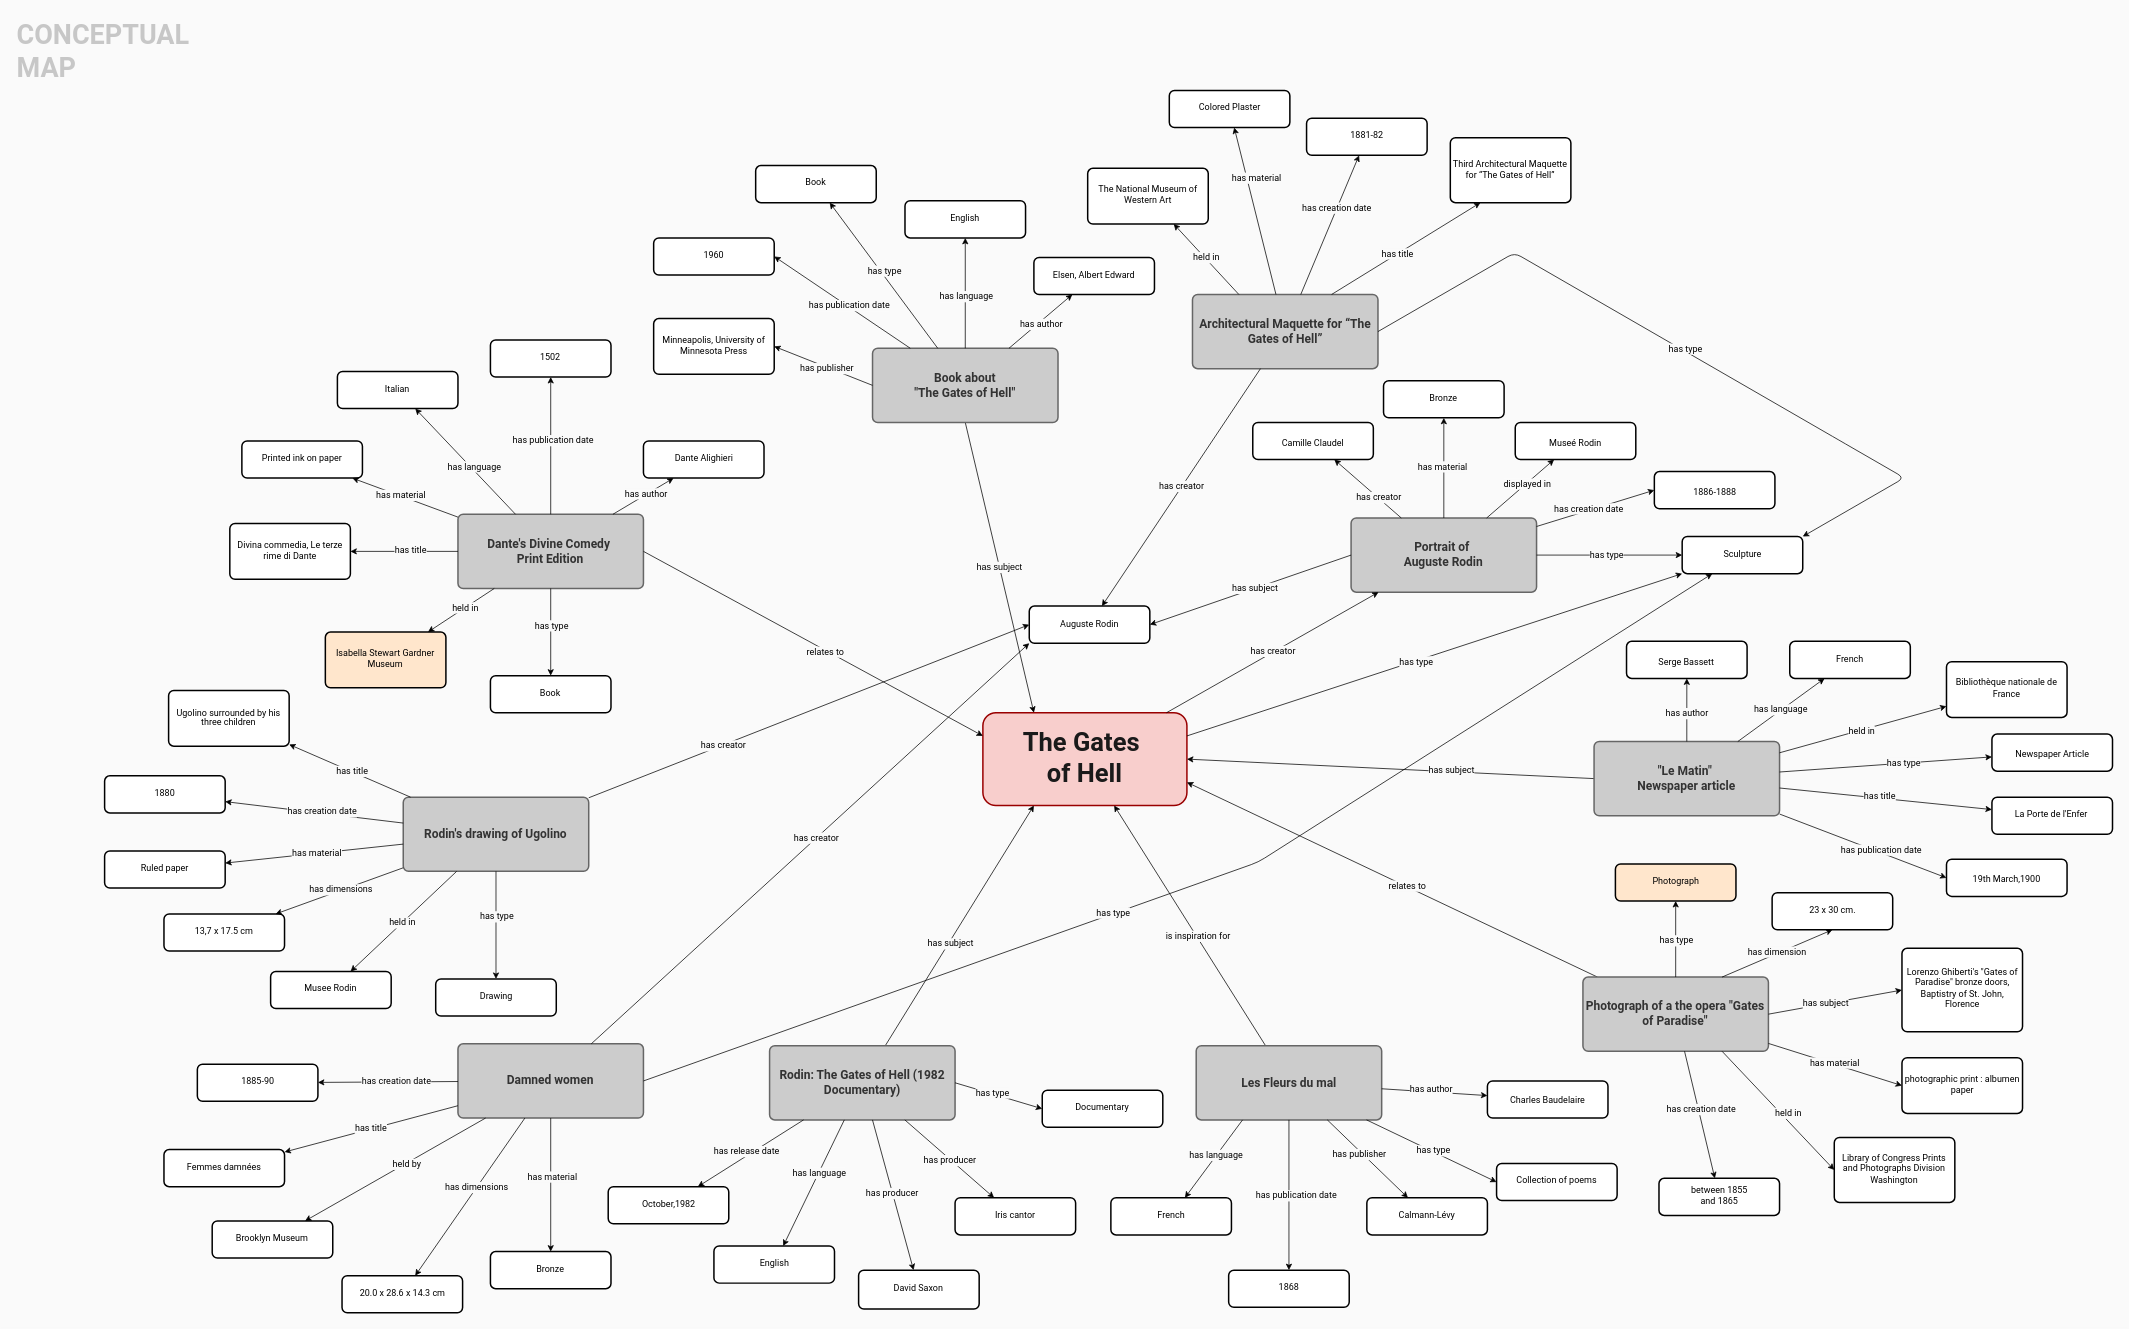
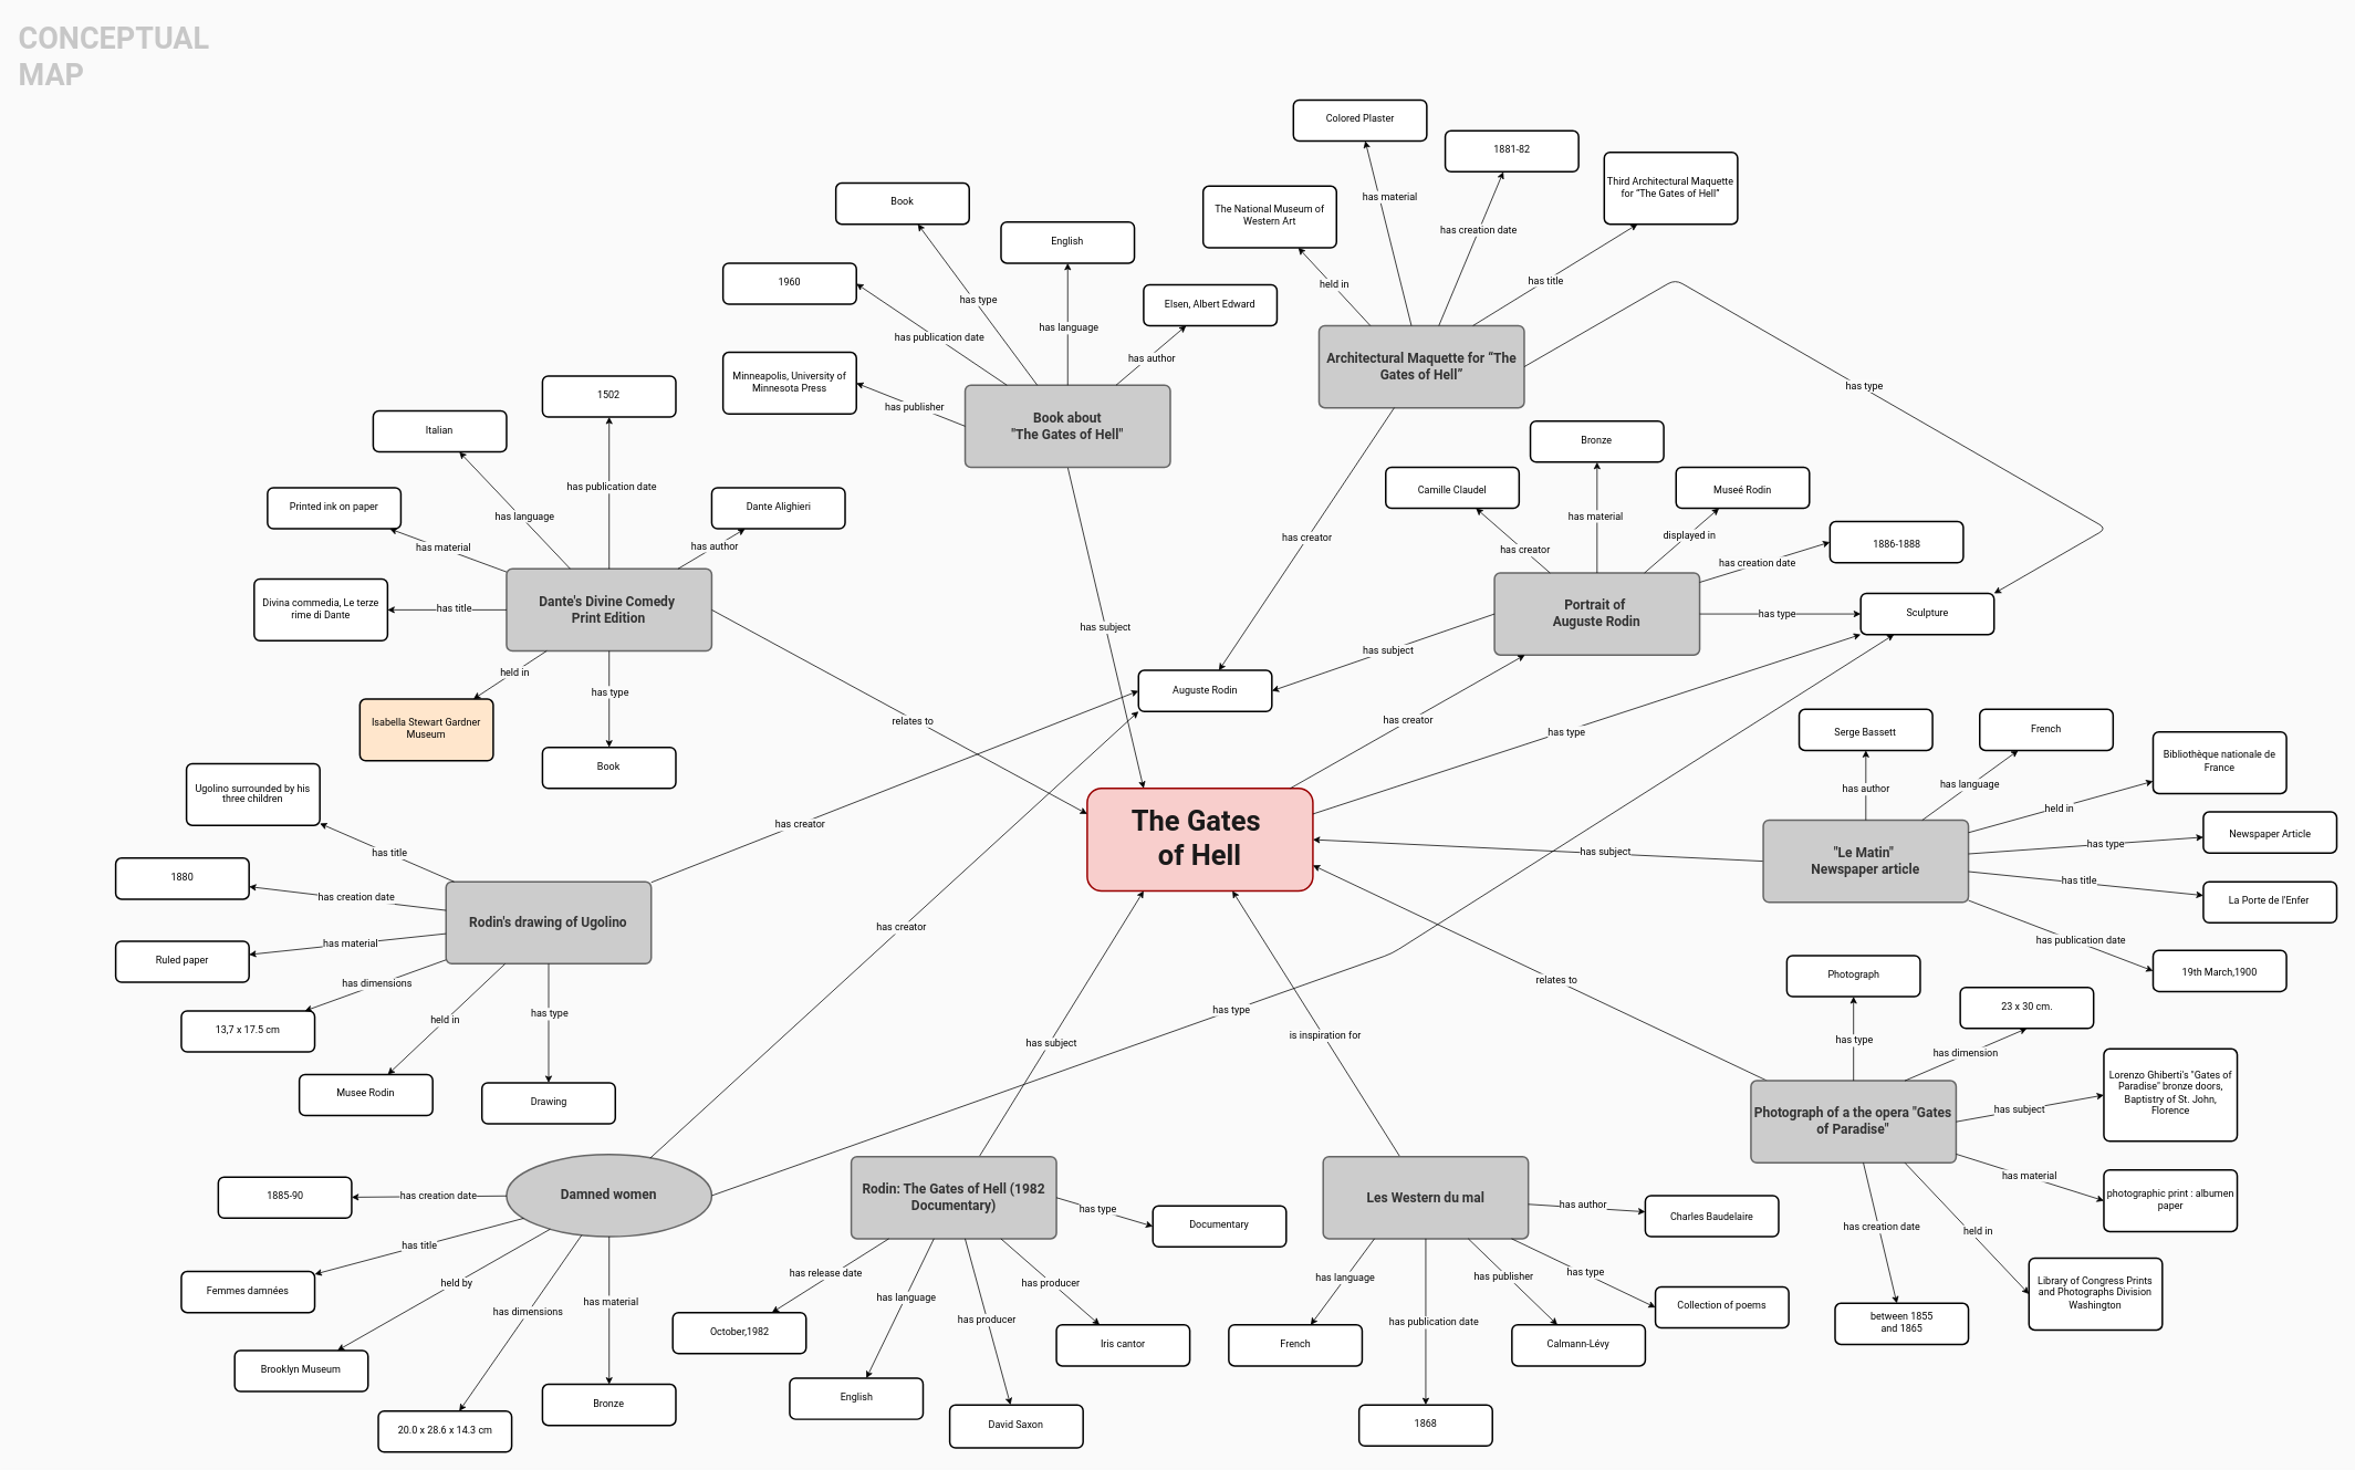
- <mxCell id="185" value="Photograph" style="rounded=1;whiteSpace=wrap;html=1;absoluteArcSize=1;arcSize=14;strokeWidth=2;fontFamily=Roboto;fontSource=https%3A%2F%2Ffonts.googleapis.com%2Fcss%3Ffamily%3DRoboto;spacing=0;spacingBottom=3;spacingLeft=3;spacingRight=3;fillColor=#ffe6cc;" parent="4" vertex="1"><mxGeometry x="2014.618" y="1031.426" width="160.774" height="49.469" as="geometry" /></mxCell>
+ <mxCell id="185" value="Photograph" style="rounded=1;whiteSpace=wrap;html=1;absoluteArcSize=1;arcSize=14;strokeWidth=2;fontFamily=Roboto;fontSource=https%3A%2F%2Ffonts.googleapis.com%2Fcss%3Ffamily%3DRoboto;spacing=0;spacingBottom=3;spacingLeft=3;spacingRight=3;" parent="4" vertex="1"><mxGeometry x="2014.618" y="1031.426" width="160.774" height="49.469" as="geometry" /></mxCell>
- <mxCell id="101" value="Damned women&lt;br&gt;" style="rounded=1;whiteSpace=wrap;html=1;absoluteArcSize=1;arcSize=14;strokeWidth=2;fontSize=16;fontStyle=1;strokeColor=#666666;fillColor=#CCCCCC;fontColor=#333333;fontFamily=Roboto;fontSource=https%3A%2F%2Ffonts.googleapis.com%2Fcss%3Ffamily%3DRoboto;spacing=0;spacingBottom=3;perimeterSpacing=0;shadow=0;spacingLeft=3;spacingRight=3;spacingTop=2;" parent="4" vertex="1"><mxGeometry x="471.191" y="1271.351" width="247.344" height="98.938" as="geometry" /></mxCell>
+ <mxCell id="101" value="Damned women&lt;br&gt;" style="ellipse;whiteSpace=wrap;html=1;absoluteArcSize=1;arcSize=14;strokeWidth=2;fontSize=16;fontStyle=1;strokeColor=#666666;fillColor=#CCCCCC;fontColor=#333333;fontFamily=Roboto;fontSource=https%3A%2F%2Ffonts.googleapis.com%2Fcss%3Ffamily%3DRoboto;spacing=0;spacingBottom=3;perimeterSpacing=0;shadow=0;spacingLeft=3;spacingRight=3;spacingTop=2;" parent="4" vertex="1"><mxGeometry x="471.191" y="1271.351" width="247.344" height="98.938" as="geometry" /></mxCell>
- <mxCell id="127" value="Les Fleurs du mal" style="rounded=1;whiteSpace=wrap;html=1;absoluteArcSize=1;arcSize=14;strokeWidth=2;fontSize=16;fontStyle=1;fillColor=#CCCCCC;strokeColor=#666666;fontFamily=Roboto;fontSource=https%3A%2F%2Ffonts.googleapis.com%2Fcss%3Ffamily%3DRoboto;spacing=0;spacingBottom=3;fontColor=#333333;perimeterSpacing=0;shadow=0;sketch=0;padding=10;spacingLeft=3;spacingRight=3;spacingTop=2;" parent="4" vertex="1"><mxGeometry x="1455.62" y="1273.824" width="247.344" height="98.938" as="geometry" /></mxCell>
+ <mxCell id="127" value="Les Western du mal" style="rounded=1;whiteSpace=wrap;html=1;absoluteArcSize=1;arcSize=14;strokeWidth=2;fontSize=16;fontStyle=1;fillColor=#CCCCCC;strokeColor=#666666;fontFamily=Roboto;fontSource=https%3A%2F%2Ffonts.googleapis.com%2Fcss%3Ffamily%3DRoboto;spacing=0;spacingBottom=3;fontColor=#333333;perimeterSpacing=0;shadow=0;sketch=0;padding=10;spacingLeft=3;spacingRight=3;spacingTop=2;" parent="4" vertex="1"><mxGeometry x="1455.62" y="1273.824" width="247.344" height="98.938" as="geometry" /></mxCell>
